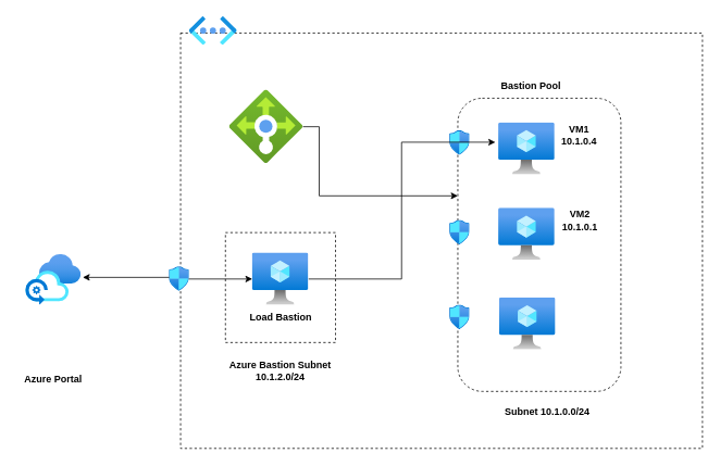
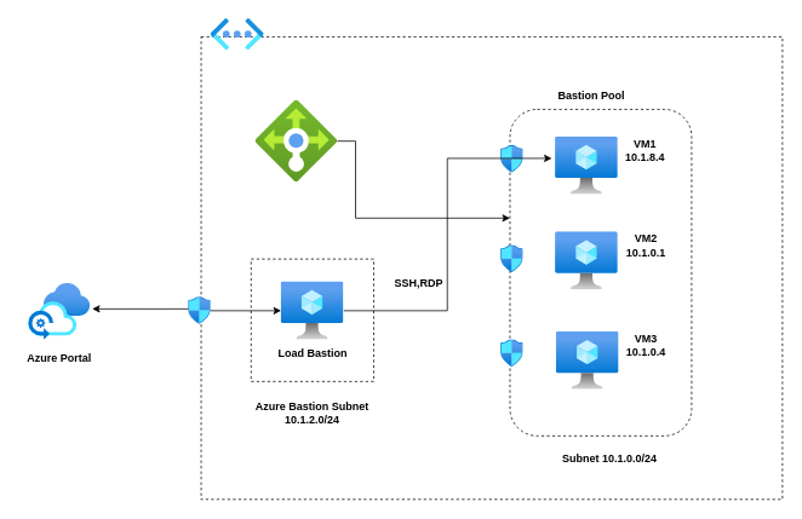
- <mxCell id="14" value="&lt;b&gt;VM1 10.1.0.4&lt;/b&gt;" style="text;html=1;strokeColor=none;fillColor=none;align=center;verticalAlign=middle;whiteSpace=wrap;rounded=0;dashed=1;" vertex="1" parent="1"><mxGeometry x="680" y="150" width="60" height="30" as="geometry" /></mxCell>
+ <mxCell id="14" value="&lt;b&gt;VM1 10.1.8.4&lt;/b&gt;" style="text;html=1;strokeColor=none;fillColor=none;align=center;verticalAlign=middle;whiteSpace=wrap;rounded=0;dashed=1;" vertex="1" parent="1"><mxGeometry x="680" y="150" width="60" height="30" as="geometry" /></mxCell>
+ <mxCell id="28" value="&lt;b&gt;SSH,RDP&lt;/b&gt;" style="text;html=1;strokeColor=none;fillColor=none;align=center;verticalAlign=middle;whiteSpace=wrap;rounded=0;dashed=1;" vertex="1" parent="1"><mxGeometry x="431" y="297" width="60" height="30" as="geometry" /></mxCell>
+ <mxCell id="17" value="&lt;b&gt;VM3 10.1.0.4&lt;/b&gt;" style="text;html=1;strokeColor=none;fillColor=none;align=center;verticalAlign=middle;whiteSpace=wrap;rounded=0;dashed=1;" vertex="1" parent="1"><mxGeometry x="681" y="365" width="60" height="30" as="geometry" /></mxCell>
- <mxCell id="23" value="&lt;b&gt;Azure Portal&lt;/b&gt;" style="text;html=1;strokeColor=none;fillColor=none;align=center;verticalAlign=middle;whiteSpace=wrap;rounded=0;dashed=1;" vertex="1" parent="1"><mxGeometry x="20" y="450" width="90" height="30" as="geometry" /></mxCell>
+ <mxCell id="23" value="&lt;b&gt;Azure Portal&lt;/b&gt;" style="text;html=1;strokeColor=none;fillColor=none;align=center;verticalAlign=middle;whiteSpace=wrap;rounded=0;dashed=1;" vertex="1" parent="1"><mxGeometry x="20" y="380" width="90" height="30" as="geometry" /></mxCell>
